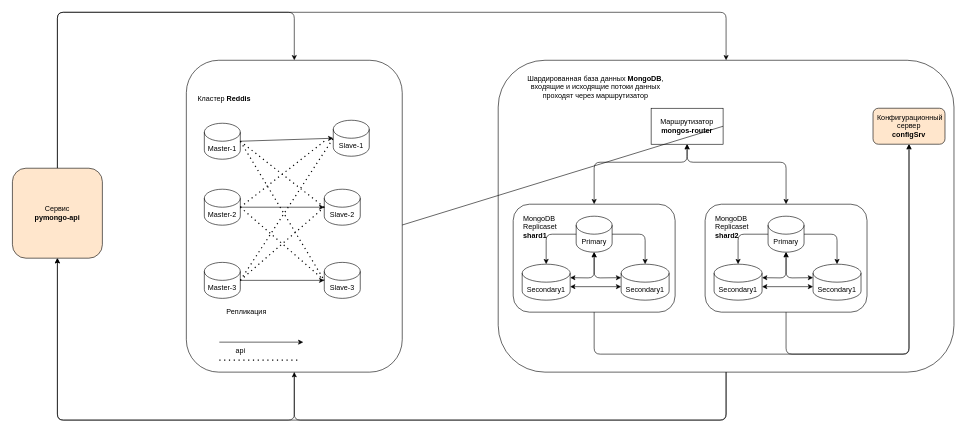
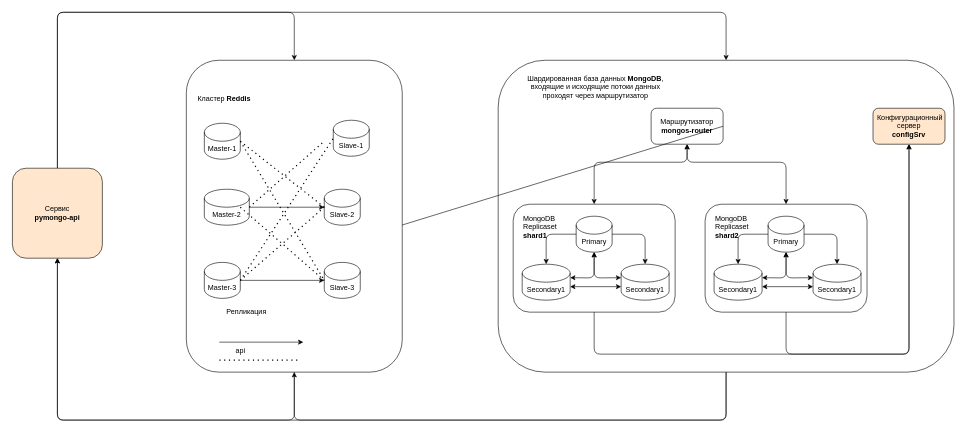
- <mxCell id="10" value="Маршрутизатор&lt;br&gt;&lt;b&gt;mongos-router&lt;/b&gt;" style="whiteSpace=wrap;html=1;rounded=0;" vertex="1" parent="9"><mxGeometry x="230" width="120" height="60" as="geometry" /></mxCell>
+ <mxCell id="10" value="Маршрутизатор&lt;br&gt;&lt;b&gt;mongos-router&lt;/b&gt;" style="rounded=1;whiteSpace=wrap;html=1;" vertex="1" parent="9"><mxGeometry x="230" width="120" height="60" as="geometry" /></mxCell>
- <mxCell id="46" style="edgeStyle=none;html=1;exitX=1;exitY=0.5;exitDx=0;exitDy=0;exitPerimeter=0;entryX=0;entryY=0.5;entryDx=0;entryDy=0;entryPerimeter=0;startArrow=none;startFill=0;" edge="1" parent="41" source="44" target="45"><mxGeometry relative="1" as="geometry" /></mxCell>
- <mxCell id="47" value="Master-2" style="shape=cylinder3;whiteSpace=wrap;html=1;boundedLbl=1;backgroundOutline=1;size=15;" vertex="1" parent="41"><mxGeometry x="30" y="215" width="60" height="60" as="geometry" /></mxCell>
+ <mxCell id="47" value="Master-2" style="shape=cylinder3;whiteSpace=wrap;html=1;boundedLbl=1;backgroundOutline=1;size=15;" vertex="1" parent="41"><mxGeometry x="30" y="215" width="75" height="60" as="geometry" /></mxCell>
